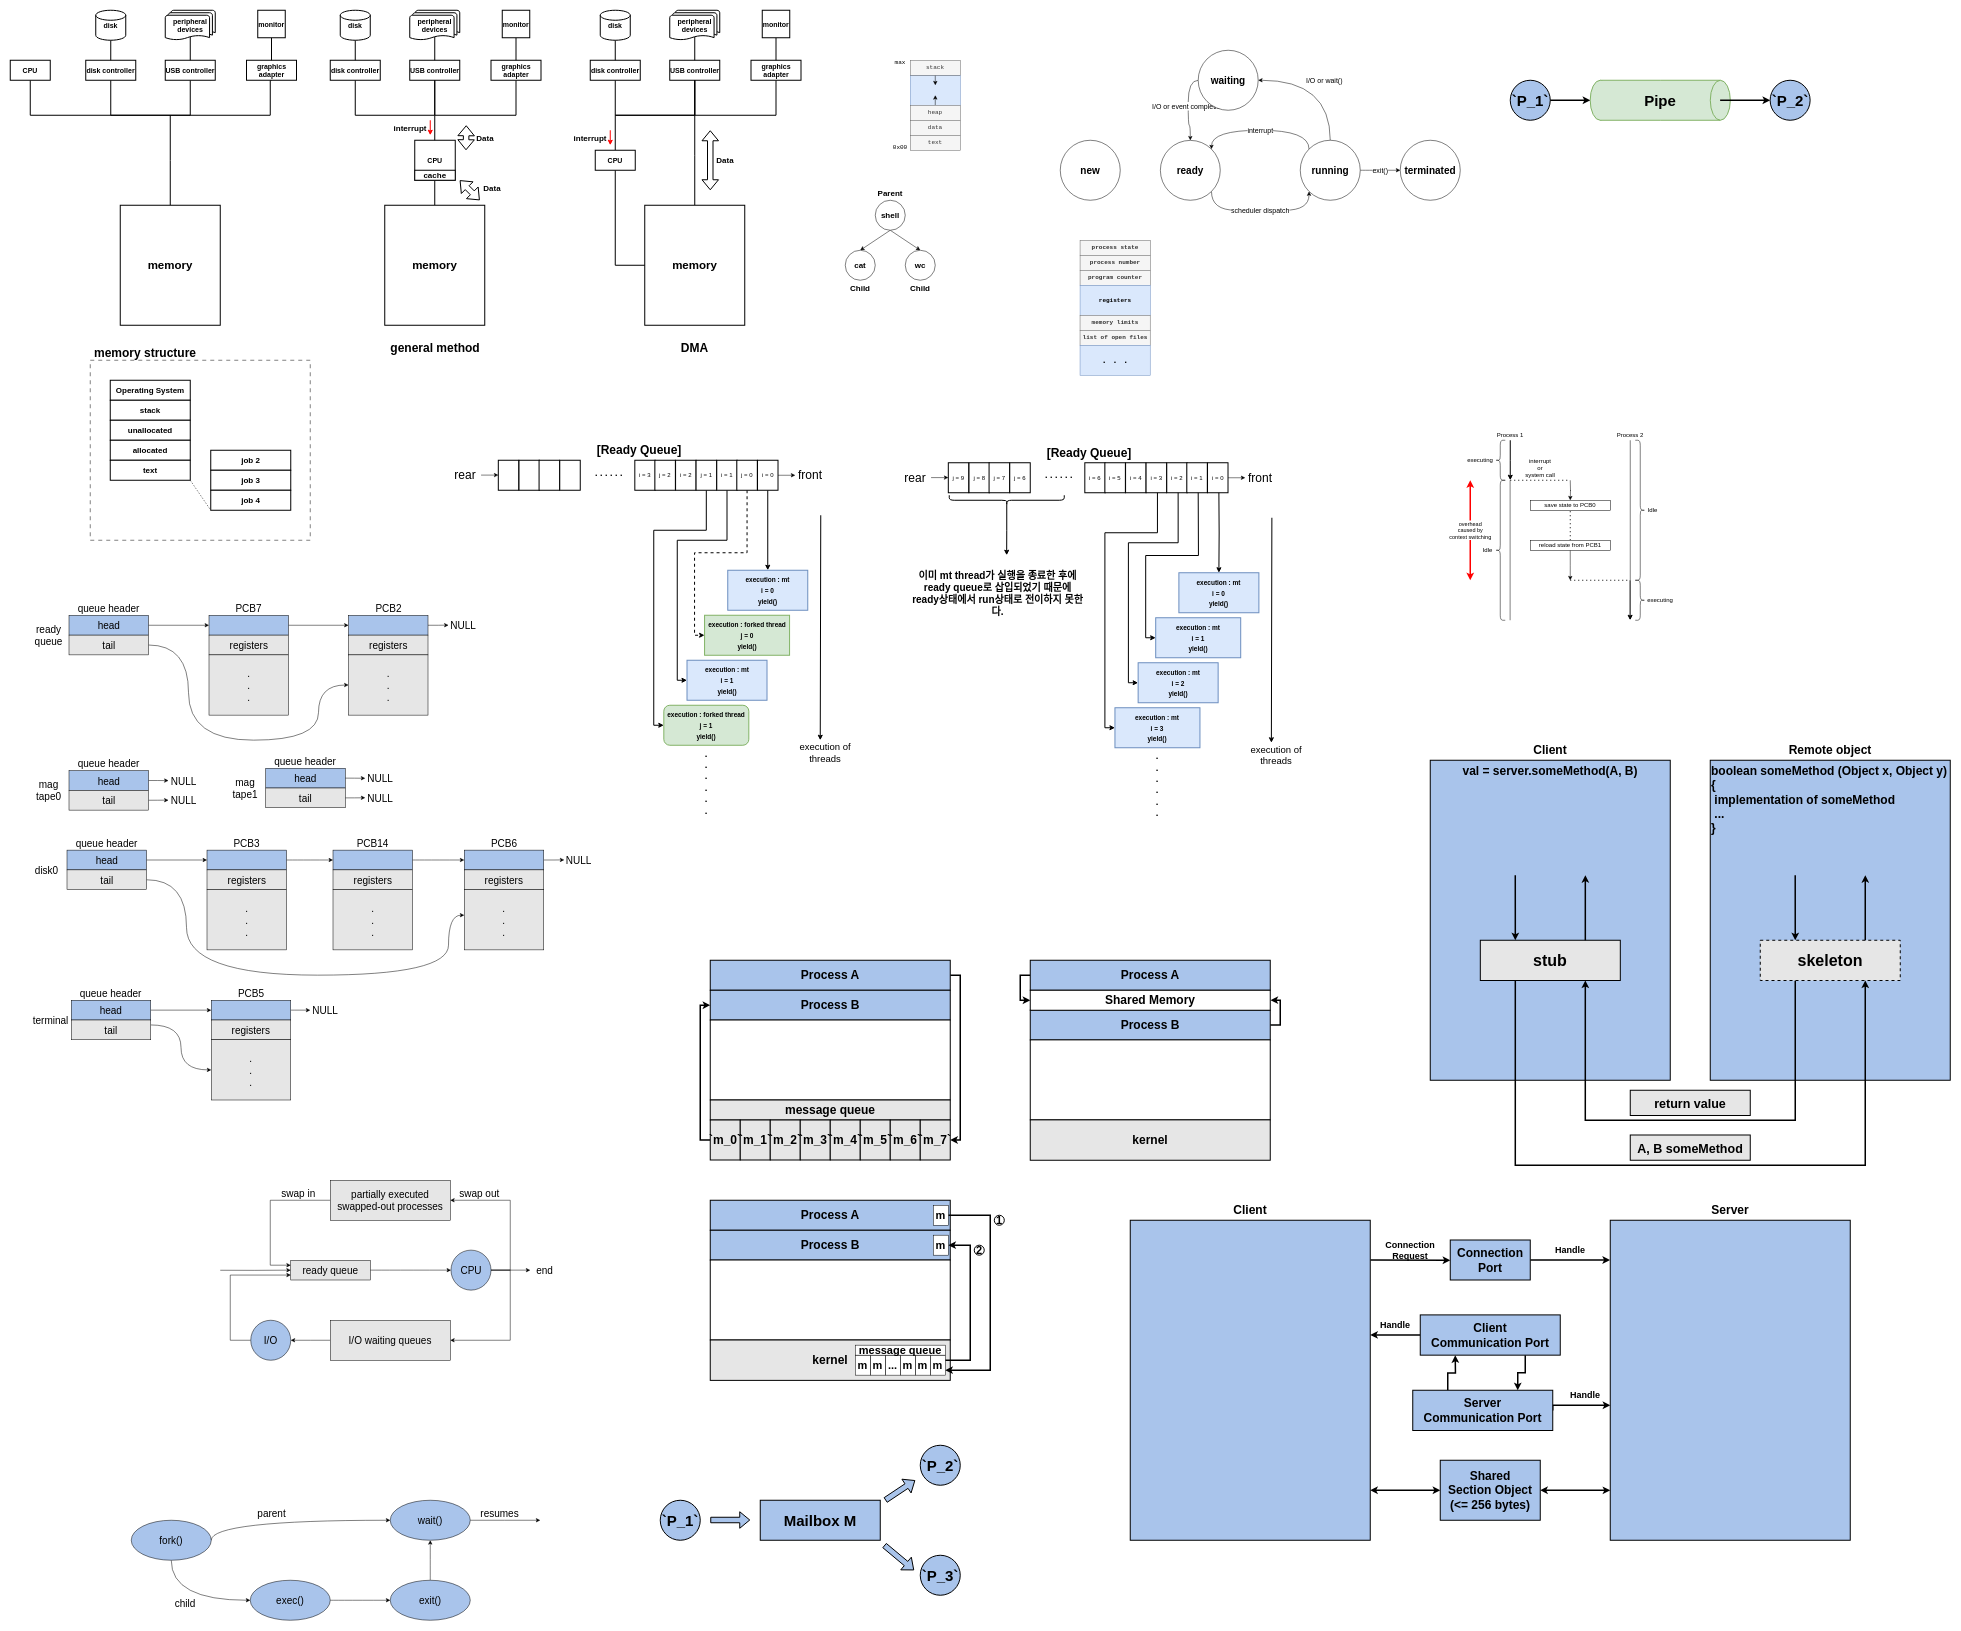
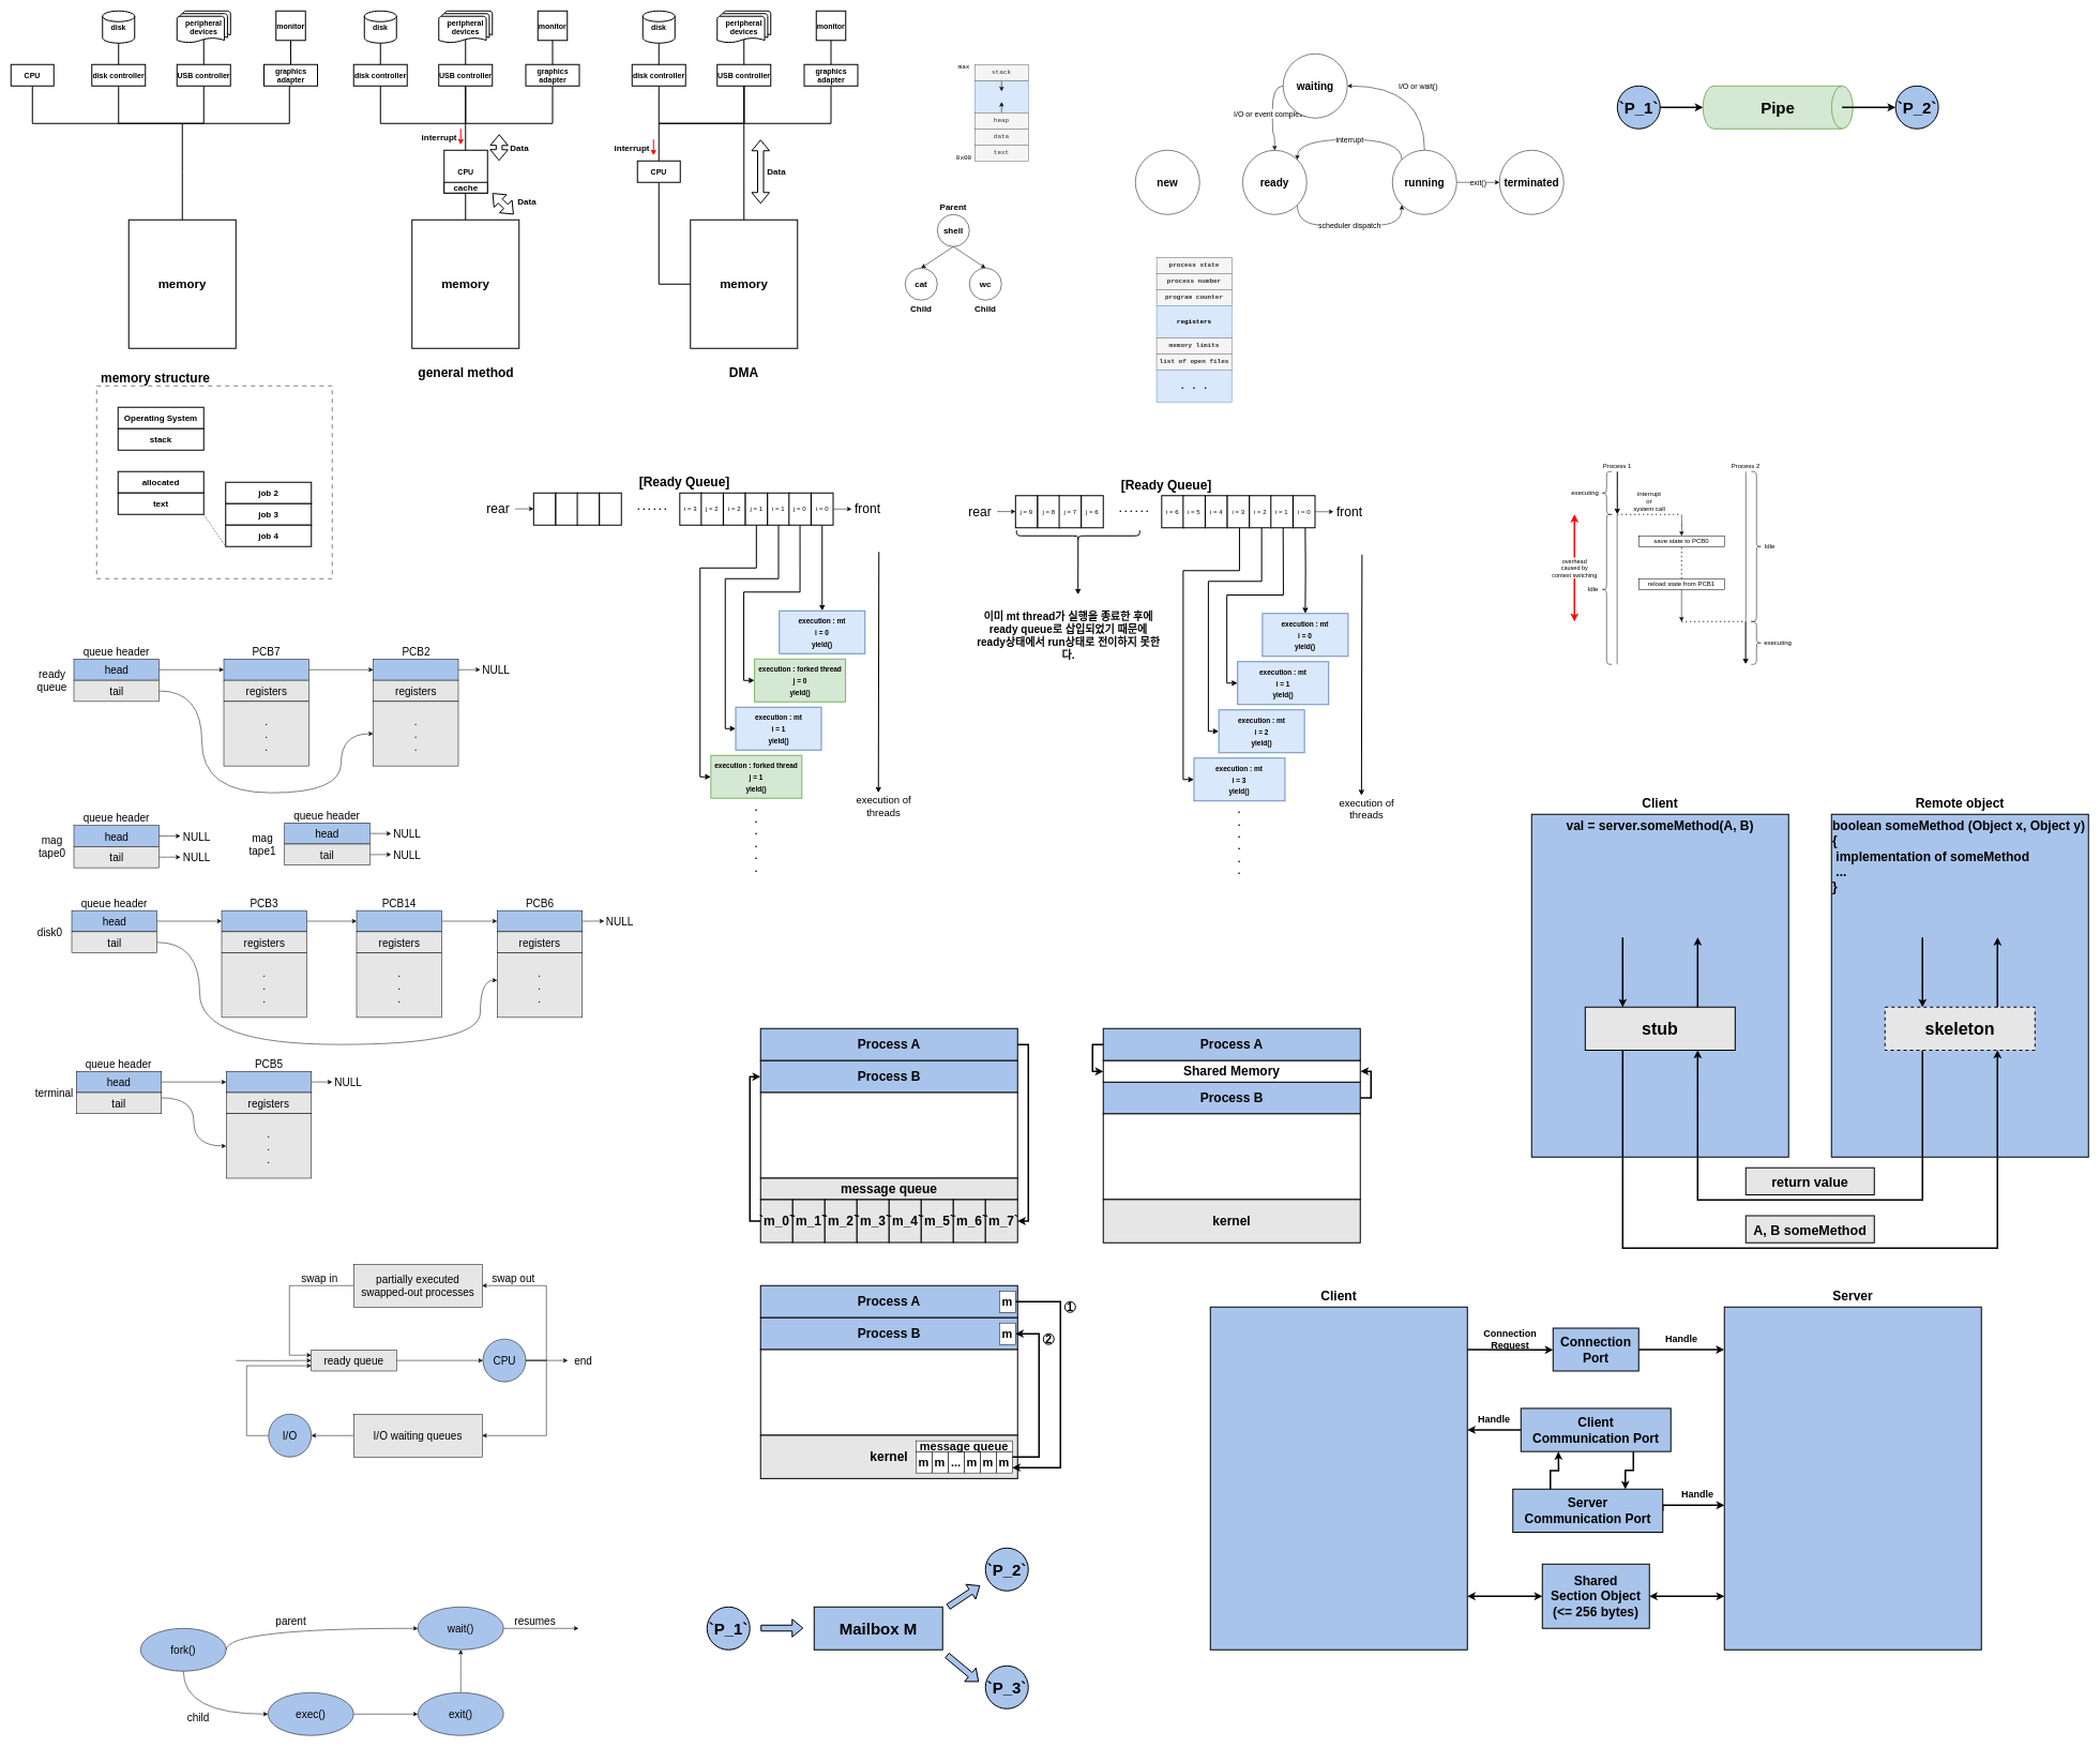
- <mxCell id="63" value="unallocated" style="rounded=0;whiteSpace=wrap;html=1;strokeWidth=2;fontSize=16;fontStyle=1" parent="1" vertex="1"><mxGeometry x="220" y="840" width="160" height="40" as="geometry" /></mxCell>
- <mxCell id="83" style="edgeStyle=orthogonalEdgeStyle;rounded=0;orthogonalLoop=1;jettySize=auto;html=1;exitX=0.5;exitY=1;exitDx=0;exitDy=0;entryX=0;entryY=0.5;entryDx=0;entryDy=0;fontSize=19;strokeWidth=2;dashed=1;" parent="1" source="84" target="89" edge="1"><mxGeometry relative="1" as="geometry" /></mxCell>
+ <mxCell id="83" style="edgeStyle=orthogonalEdgeStyle;rounded=0;orthogonalLoop=1;jettySize=auto;html=1;exitX=0.5;exitY=1;exitDx=0;exitDy=0;entryX=0;entryY=0.5;entryDx=0;entryDy=0;fontSize=19;strokeWidth=2;" parent="1" source="84" target="89" edge="1"><mxGeometry relative="1" as="geometry" /></mxCell>
- <mxCell id="91" value="&lt;b style=&quot;&quot;&gt;&lt;font style=&quot;font-size: 13px;&quot;&gt;execution : forked thread&lt;br&gt;j = 1&lt;br&gt;yield()&lt;br&gt;&lt;/font&gt;&lt;/b&gt;" style="whiteSpace=wrap;html=1;strokeWidth=2;fontSize=18;fillColor=#d5e8d4;strokeColor=#82b366;rounded=1;" parent="1" vertex="1"><mxGeometry x="1327.14" y="1410" width="170" height="80" as="geometry" /></mxCell>
+ <mxCell id="91" value="&lt;b style=&quot;&quot;&gt;&lt;font style=&quot;font-size: 13px;&quot;&gt;execution : forked thread&lt;br&gt;j = 1&lt;br&gt;yield()&lt;br&gt;&lt;/font&gt;&lt;/b&gt;" style="rounded=0;whiteSpace=wrap;html=1;strokeWidth=2;fontSize=18;fillColor=#d5e8d4;strokeColor=#82b366;" parent="1" vertex="1"><mxGeometry x="1327.14" y="1410" width="170" height="80" as="geometry" /></mxCell>
